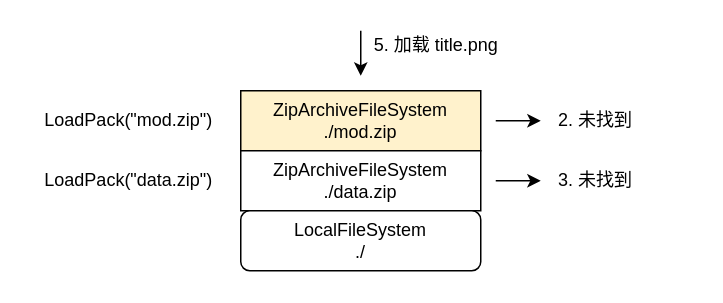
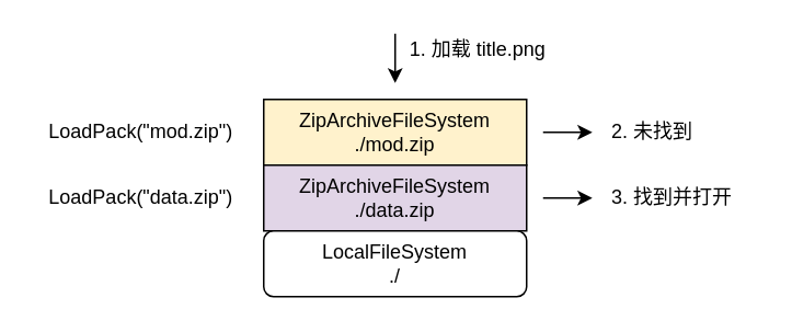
- <mxCell id="6" value="5. 加载 title.png" style="text;html=1;align=center;verticalAlign=middle;resizable=0;points=[];autosize=1;strokeColor=none;fillColor=none;" vertex="1" parent="1"><mxGeometry x="240" y="20" width="100" height="20" as="geometry" /></mxCell>
+ <mxCell id="6" value="1. 加载 title.png" style="text;html=1;align=center;verticalAlign=middle;resizable=0;points=[];autosize=1;strokeColor=none;fillColor=none;" vertex="1" parent="1"><mxGeometry x="240" y="20" width="100" height="20" as="geometry" /></mxCell>
- <mxCell id="3" value="ZipArchiveFileSystem&lt;br&gt;./data.zip" style="rounded=0;whiteSpace=wrap;html=1;" vertex="1" parent="1"><mxGeometry x="160" y="100" width="160" height="40" as="geometry" /></mxCell>
+ <mxCell id="3" value="ZipArchiveFileSystem&lt;br&gt;./data.zip" style="rounded=0;whiteSpace=wrap;html=1;fillColor=#e1d5e7;" vertex="1" parent="1"><mxGeometry x="160" y="100" width="160" height="40" as="geometry" /></mxCell>
- <mxCell id="10" value="3. 未找到" style="text;html=1;align=left;verticalAlign=middle;resizable=0;points=[];autosize=1;strokeColor=none;fillColor=none;" vertex="1" parent="1"><mxGeometry x="370" y="110" width="90" height="20" as="geometry" /></mxCell>
+ <mxCell id="10" value="3. 找到并打开" style="text;html=1;align=left;verticalAlign=middle;resizable=0;points=[];autosize=1;strokeColor=none;fillColor=none;" vertex="1" parent="1"><mxGeometry x="370" y="110" width="90" height="20" as="geometry" /></mxCell>
